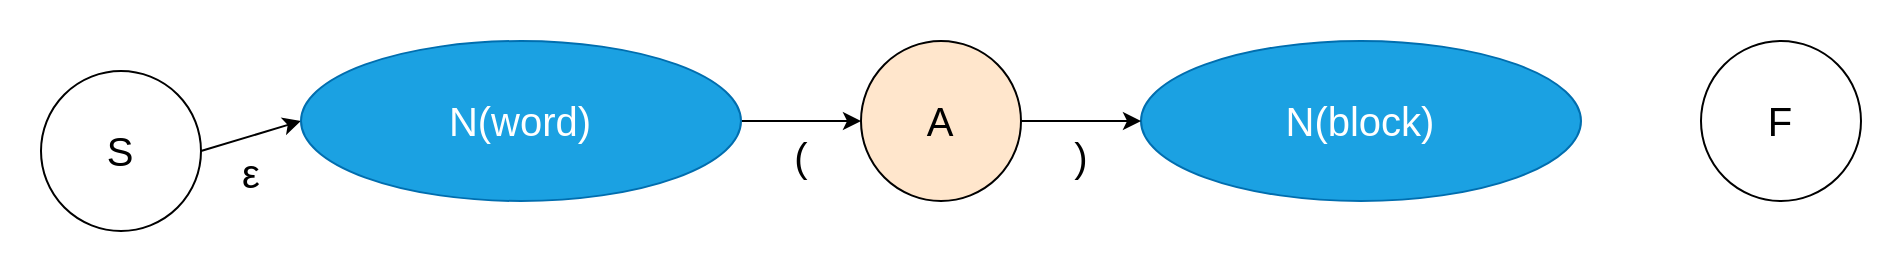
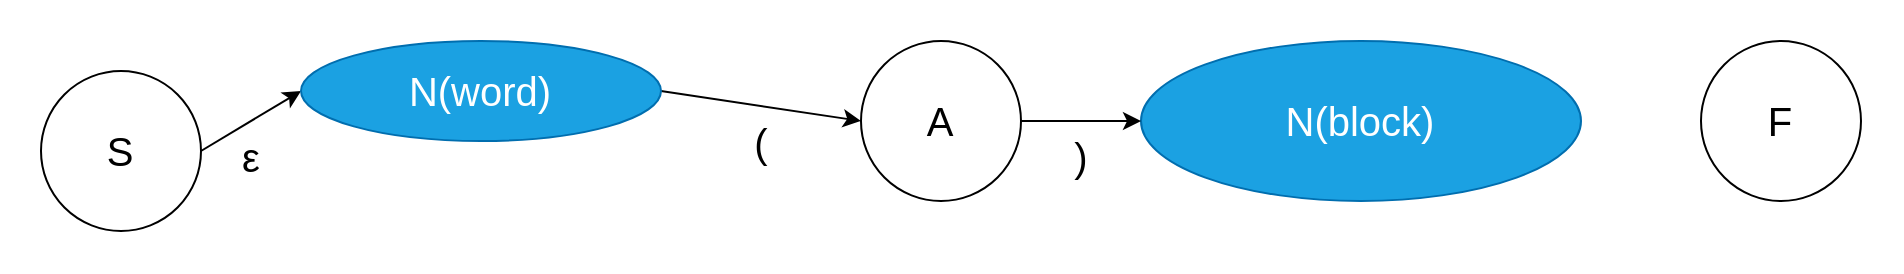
- <mxCell id="6" value="N(word)" style="ellipse;whiteSpace=wrap;html=1;fontSize=20;fillColor=#1ba1e2;strokeColor=#006EAF;fontColor=#ffffff;" parent="1" vertex="1"><mxGeometry x="150" y="20" width="220" height="80" as="geometry" /></mxCell>
+ <mxCell id="6" value="N(word)" style="ellipse;whiteSpace=wrap;html=1;fontSize=20;fillColor=#1ba1e2;strokeColor=#006EAF;fontColor=#ffffff;" parent="1" vertex="1"><mxGeometry x="150" y="20" width="180" height="50" as="geometry" /></mxCell>
- <mxCell id="4" value="A" style="ellipse;whiteSpace=wrap;html=1;aspect=fixed;fontSize=20;strokeColor=#000000;perimeterSpacing=0;fillColor=#ffe6cc;" parent="1" vertex="1"><mxGeometry x="430" y="20" width="80" height="80" as="geometry" /></mxCell>
+ <mxCell id="4" value="A" style="ellipse;whiteSpace=wrap;html=1;aspect=fixed;fontSize=20;strokeColor=#000000;perimeterSpacing=0;" parent="1" vertex="1"><mxGeometry x="430" y="20" width="80" height="80" as="geometry" /></mxCell>
